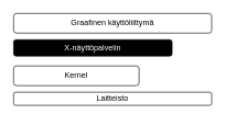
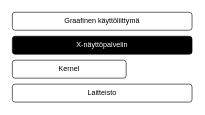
- <mxCell id="4" value="X-näyttöpalvelin" style="rounded=1;whiteSpace=wrap;html=1;fillColor=#000000;fontColor=#FFFFFF;" vertex="1" parent="1"><mxGeometry x="20" y="60" width="240" height="25" as="geometry" /></mxCell>
+ <mxCell id="4" value="X-näyttöpalvelin" style="rounded=1;whiteSpace=wrap;html=1;fillColor=#000000;fontColor=#FFFFFF;" vertex="1" parent="1"><mxGeometry x="20" y="60" width="300" height="30" as="geometry" /></mxCell>
- <mxCell id="2" value="Laitteisto" style="rounded=1;whiteSpace=wrap;html=1;" vertex="1" parent="1"><mxGeometry x="20" y="140" width="300" height="20" as="geometry" /></mxCell>
+ <mxCell id="2" value="Laitteisto" style="rounded=1;whiteSpace=wrap;html=1;" vertex="1" parent="1"><mxGeometry x="20" y="140" width="300" height="30" as="geometry" /></mxCell>
